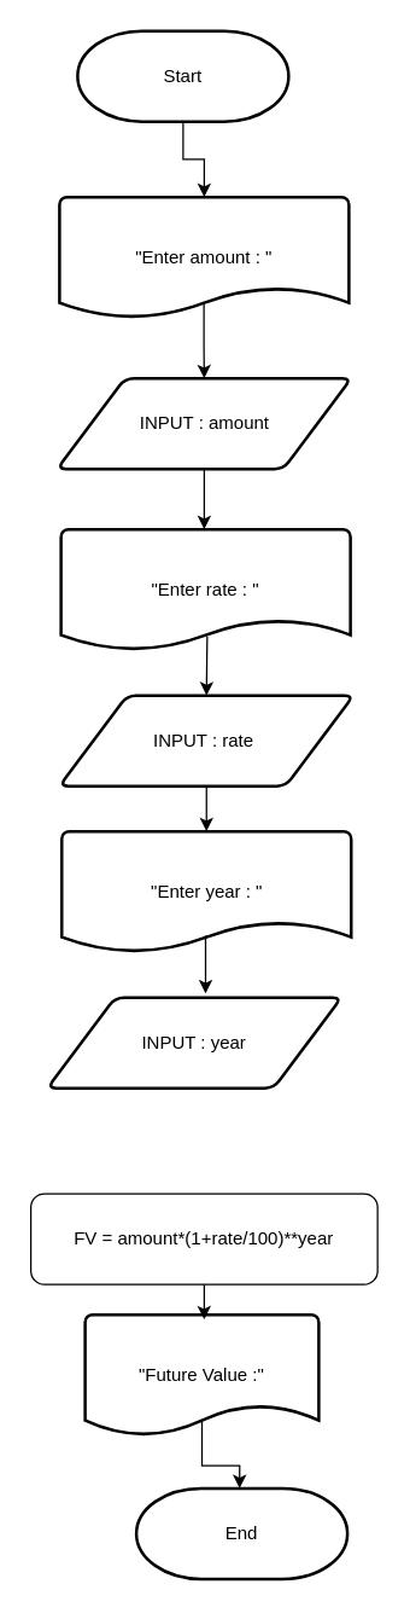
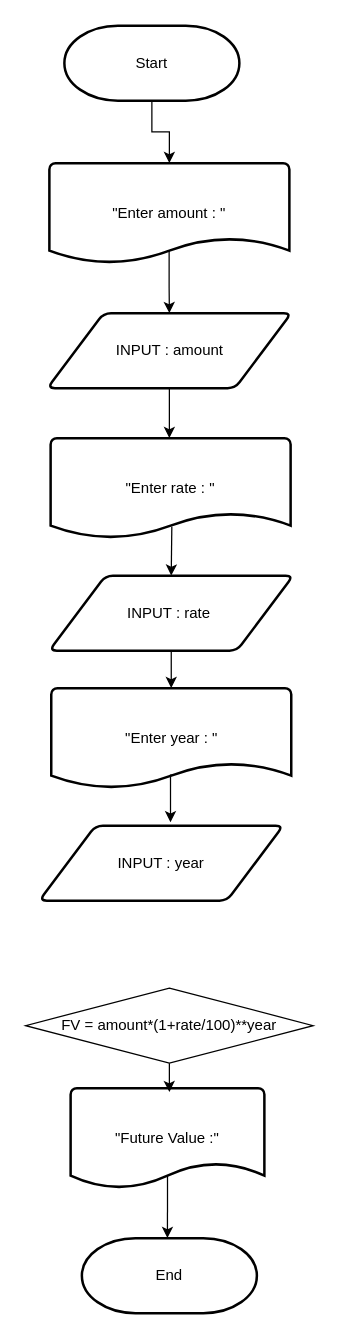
- <mxCell id="15" value="FV = amount*(1+rate/100)**year" style="rounded=1;whiteSpace=wrap;html=1;" parent="1" vertex="1"><mxGeometry x="20" y="790" width="230" height="60" as="geometry" /></mxCell>
+ <mxCell id="15" value="FV = amount*(1+rate/100)**year" style="rhombus;whiteSpace=wrap;html=1;" parent="1" vertex="1"><mxGeometry x="20" y="790" width="230" height="60" as="geometry" /></mxCell>
- <mxCell id="7" value="End" style="strokeWidth=2;html=1;shape=mxgraph.flowchart.terminator;whiteSpace=wrap;" parent="1" vertex="1"><mxGeometry x="90" y="985" width="140" height="60" as="geometry" /></mxCell>
+ <mxCell id="7" value="End" style="strokeWidth=2;html=1;shape=mxgraph.flowchart.terminator;whiteSpace=wrap;" parent="1" vertex="1"><mxGeometry x="65" y="990" width="140" height="60" as="geometry" /></mxCell>
